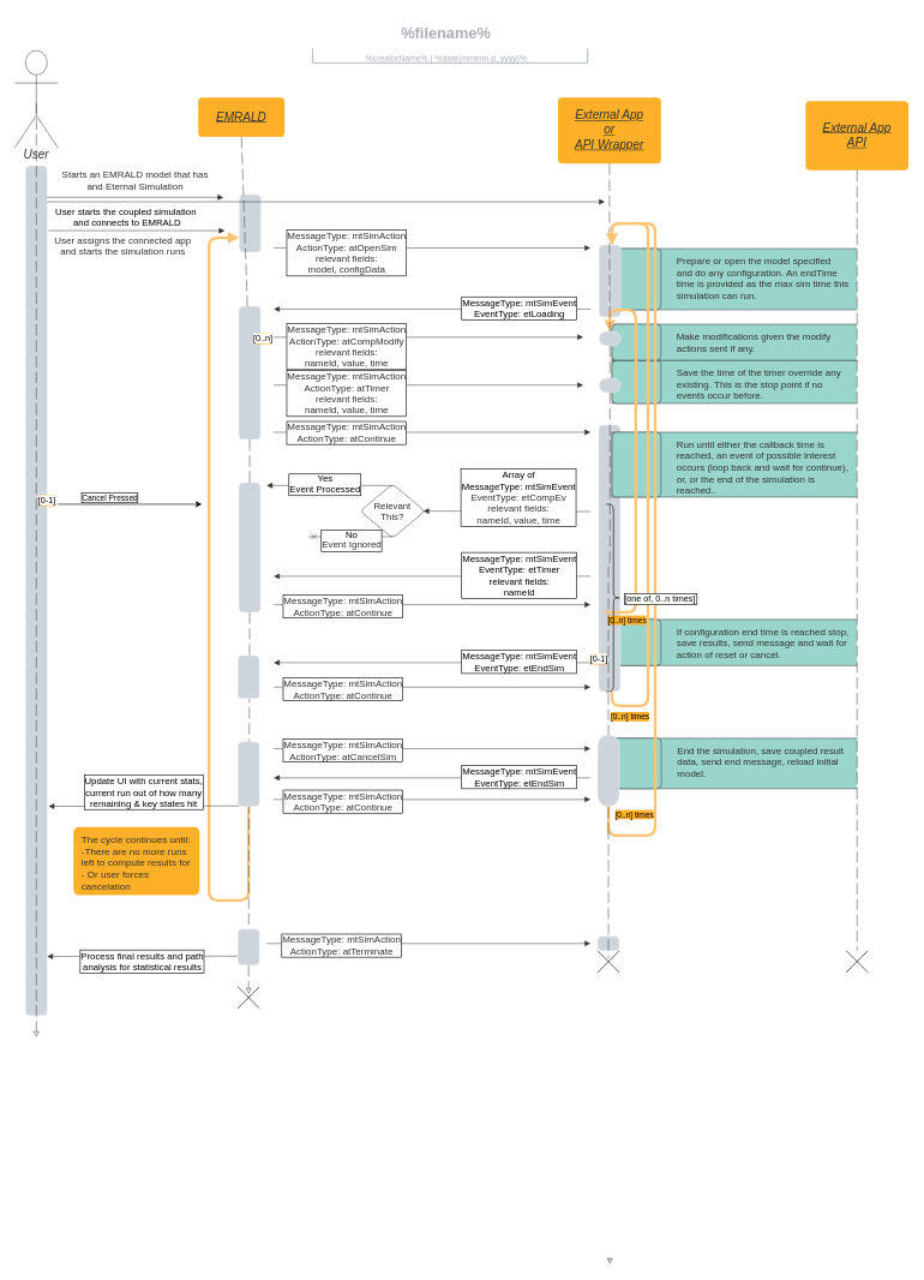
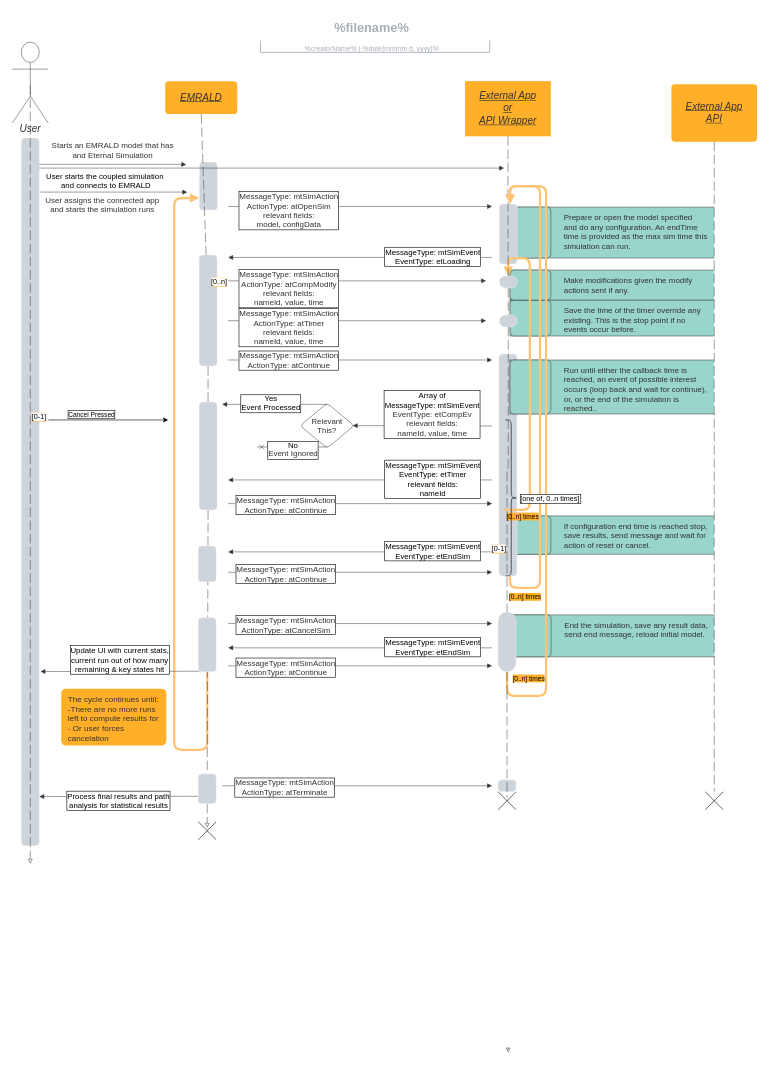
- <mxCell id="17" value="External App&lt;br&gt;or&lt;br&gt;API Wrapper" style="html=1;overflow=block;blockSpacing=1;whiteSpace=wrap;align=center;whiteSpace=wrap;fontSize=16.7;fontColor=#333333;fontStyle=6;align=center;whiteSpace=wrap;spacing=0;strokeOpacity=0;fillOpacity=100;rounded=1;absoluteArcSize=1;arcSize=12;fillColor=#ffaf28;strokeWidth=0.8;" parent="1" vertex="1"><mxGeometry x="775" y="134" width="143" height="92" as="geometry" /></mxCell>
+ <mxCell id="17" value="External App&lt;br&gt;or&lt;br&gt;API Wrapper" style="html=1;overflow=block;blockSpacing=1;whiteSpace=wrap;align=center;whiteSpace=wrap;fontSize=16.7;fontColor=#333333;fontStyle=6;align=center;whiteSpace=wrap;spacing=0;strokeOpacity=0;fillOpacity=100;absoluteArcSize=1;arcSize=12;fillColor=#ffaf28;strokeWidth=0.8;rounded=0;" parent="1" vertex="1"><mxGeometry x="775" y="134" width="143" height="92" as="geometry" /></mxCell>
- <mxCell id="7" value="End the simulation, save coupled result data, send end message, reload initial model." style="html=1;overflow=block;blockSpacing=1;whiteSpace=wrap;shape=partialRectangle;right=0;whiteSpace=wrap;fontSize=13.3;fontColor=#333333;align=left;whiteSpace=wrap;spacing=10;verticalAlign=top;strokeColor=#333333;strokeOpacity=100;fillOpacity=100;rounded=1;absoluteArcSize=1;arcSize=12;fillColor=#99d5ca;strokeWidth=0.8;spacingLeft=80;spacingBottom=10;" parent="1" vertex="1"><mxGeometry x="850.5" y="1024" width="340" height="70" as="geometry" /></mxCell>
+ <mxCell id="7" value="End the simulation, save any result data, send end message, reload initial model." style="html=1;overflow=block;blockSpacing=1;whiteSpace=wrap;shape=partialRectangle;right=0;whiteSpace=wrap;fontSize=13.3;fontColor=#333333;align=left;whiteSpace=wrap;spacing=10;verticalAlign=top;strokeColor=#333333;strokeOpacity=100;fillOpacity=100;rounded=1;absoluteArcSize=1;arcSize=12;fillColor=#99d5ca;strokeWidth=0.8;spacingLeft=80;spacingBottom=10;" parent="1" vertex="1"><mxGeometry x="850.5" y="1024" width="340" height="70" as="geometry" /></mxCell>
